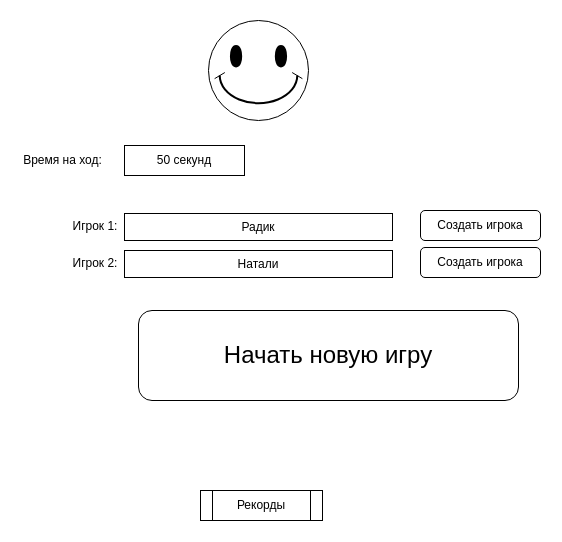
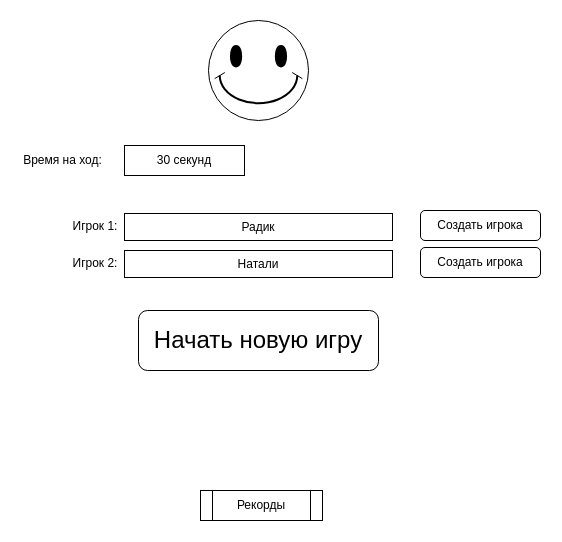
- <mxCell id="8" value="50 секунд" style="rounded=0;whiteSpace=wrap;html=1;" parent="1" vertex="1"><mxGeometry x="124" y="145" width="120" height="30" as="geometry" /></mxCell>
+ <mxCell id="8" value="30 секунд" style="rounded=0;whiteSpace=wrap;html=1;" parent="1" vertex="1"><mxGeometry x="124" y="145" width="120" height="30" as="geometry" /></mxCell>
- <mxCell id="6" value="&lt;font style=&quot;font-size: 24px&quot;&gt;Начать новую игру&lt;/font&gt;" style="rounded=1;whiteSpace=wrap;html=1;" parent="1" vertex="1"><mxGeometry x="138" y="310" width="380" height="90" as="geometry" /></mxCell>
+ <mxCell id="6" value="&lt;font style=&quot;font-size: 24px&quot;&gt;Начать новую игру&lt;/font&gt;" style="rounded=1;whiteSpace=wrap;html=1;" parent="1" vertex="1"><mxGeometry x="138" y="310" width="240" height="60" as="geometry" /></mxCell>
